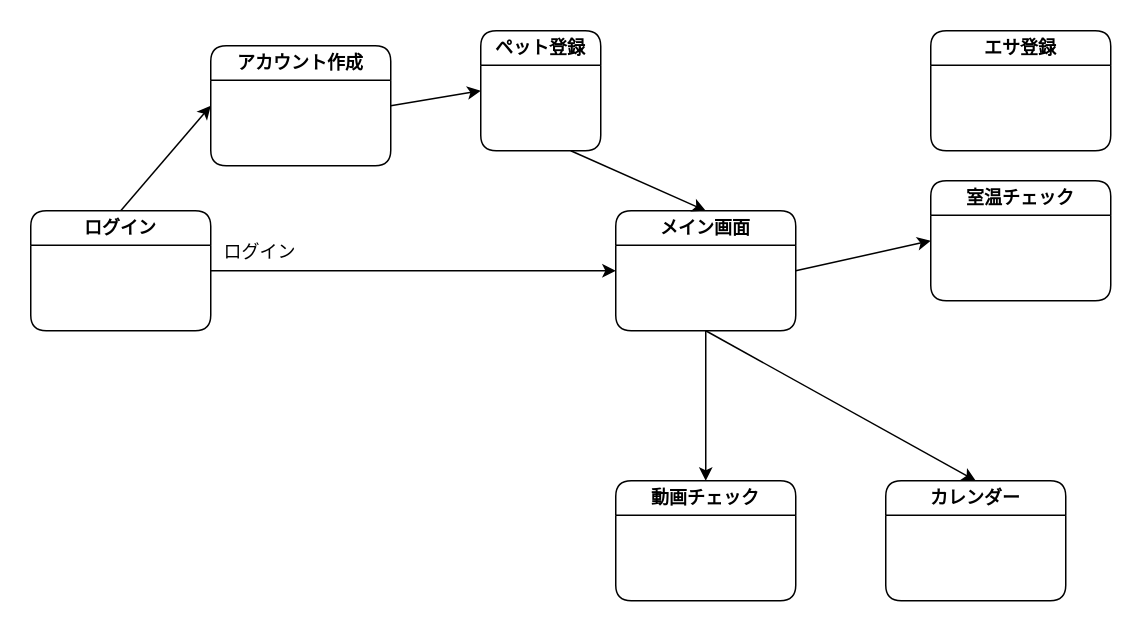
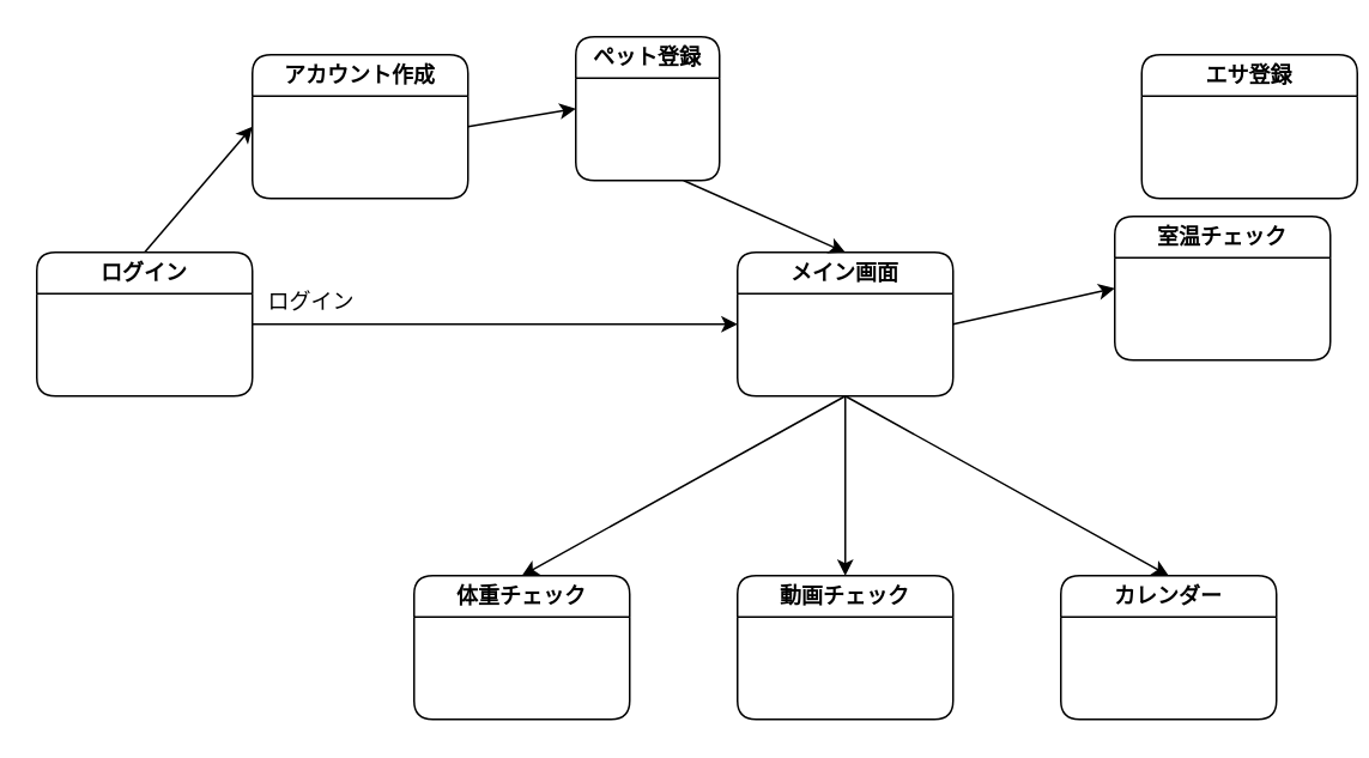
- <mxCell id="10" value="エサ登録" style="swimlane;whiteSpace=wrap;html=1;rounded=1;" vertex="1" parent="1"><mxGeometry x="620" y="20" width="120" height="80" as="geometry"><mxRectangle x="280" y="160" width="90" height="30" as="alternateBounds" /></mxGeometry></mxCell>
+ <mxCell id="10" value="エサ登録" style="swimlane;whiteSpace=wrap;html=1;rounded=1;" vertex="1" parent="1"><mxGeometry x="635" y="30" width="120" height="80" as="geometry"><mxRectangle x="280" y="160" width="90" height="30" as="alternateBounds" /></mxGeometry></mxCell>
+ <mxCell id="17" style="rounded=0;orthogonalLoop=1;jettySize=auto;html=1;entryX=0.5;entryY=0;entryDx=0;entryDy=0;exitX=0.5;exitY=1;exitDx=0;exitDy=0;" edge="1" parent="1" source="5" target="13"><mxGeometry relative="1" as="geometry"><mxPoint x="540" y="190" as="sourcePoint" /><mxPoint x="620" y="450" as="targetPoint" /></mxGeometry></mxCell>
+ <mxCell id="13" value="体重チェック" style="swimlane;whiteSpace=wrap;html=1;rounded=1;" vertex="1" parent="1"><mxGeometry x="230" y="320" width="120" height="80" as="geometry"><mxRectangle x="280" y="160" width="90" height="30" as="alternateBounds" /></mxGeometry></mxCell>
